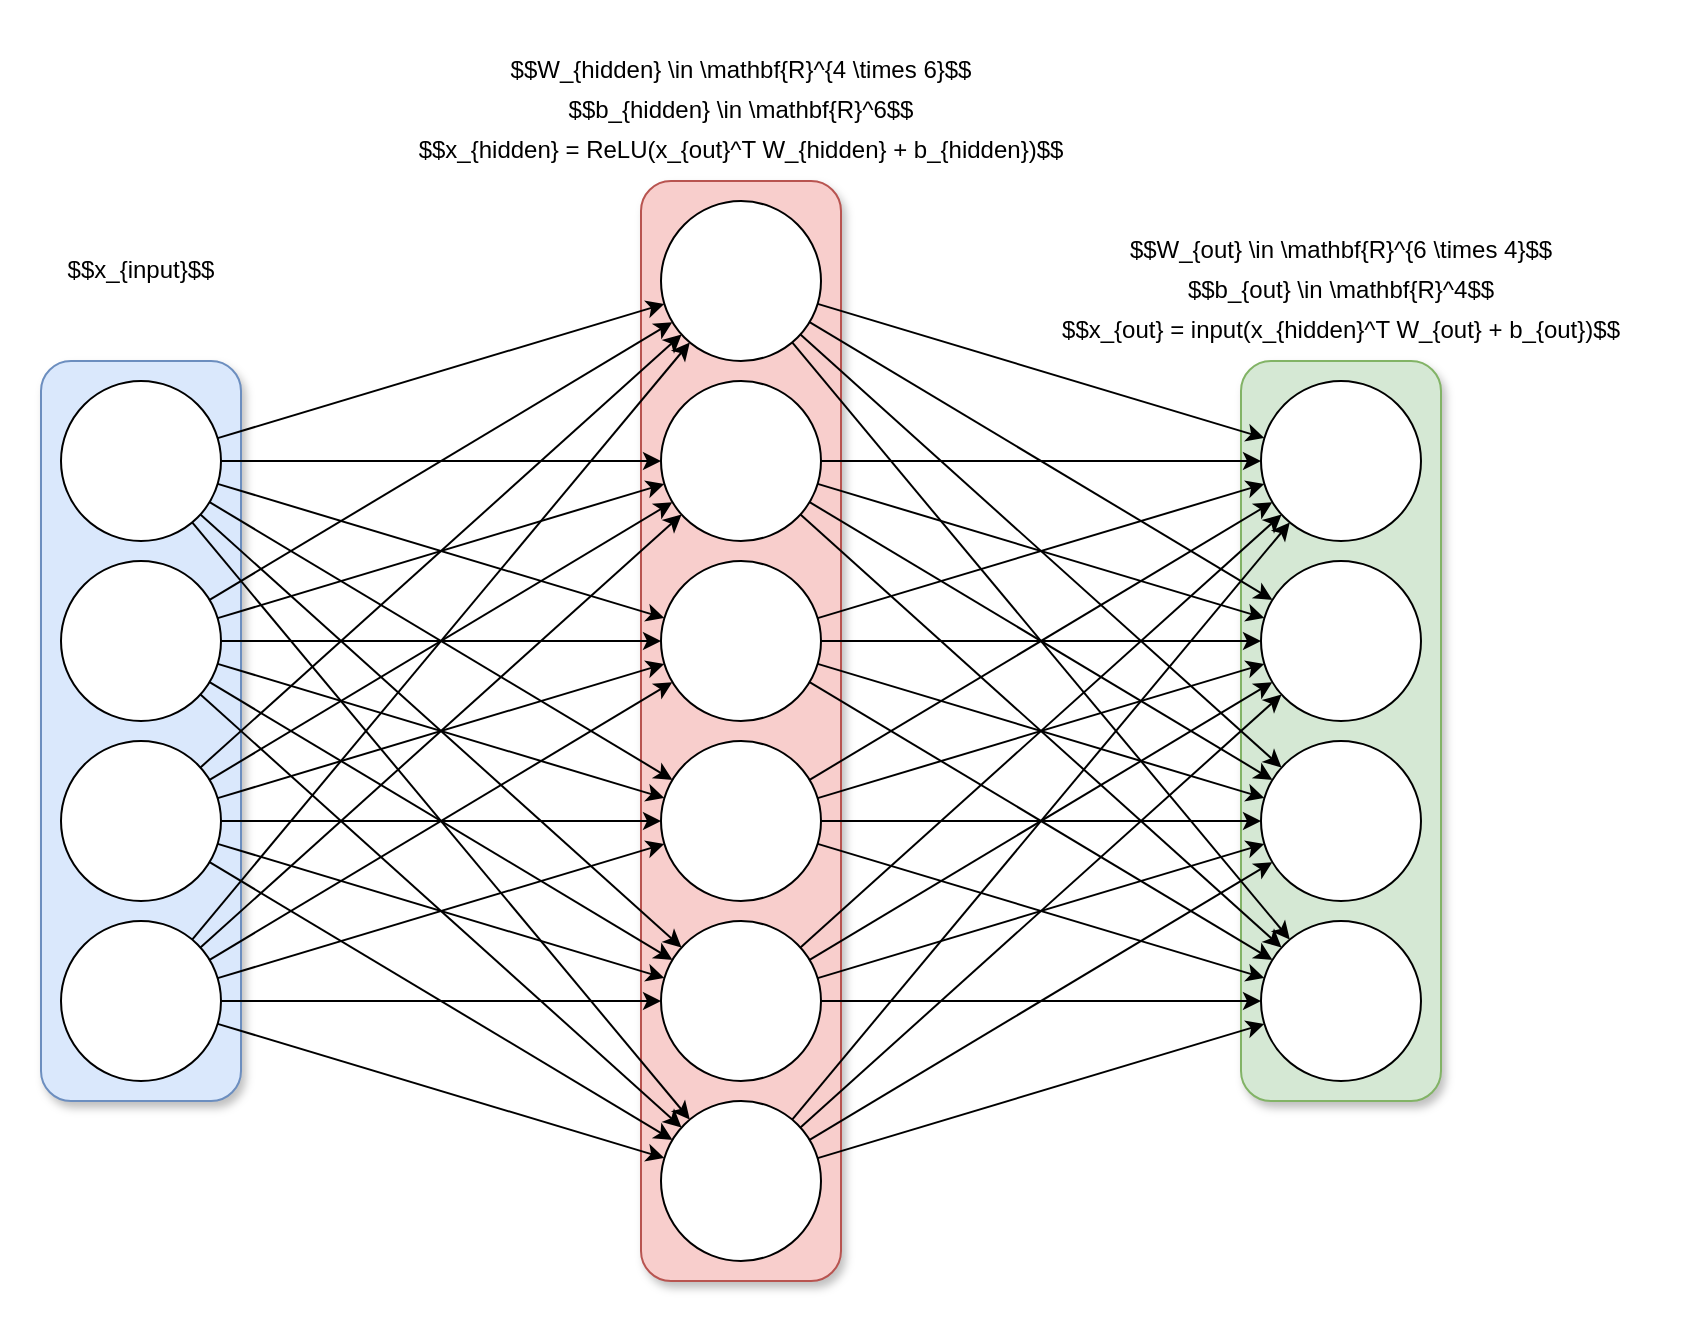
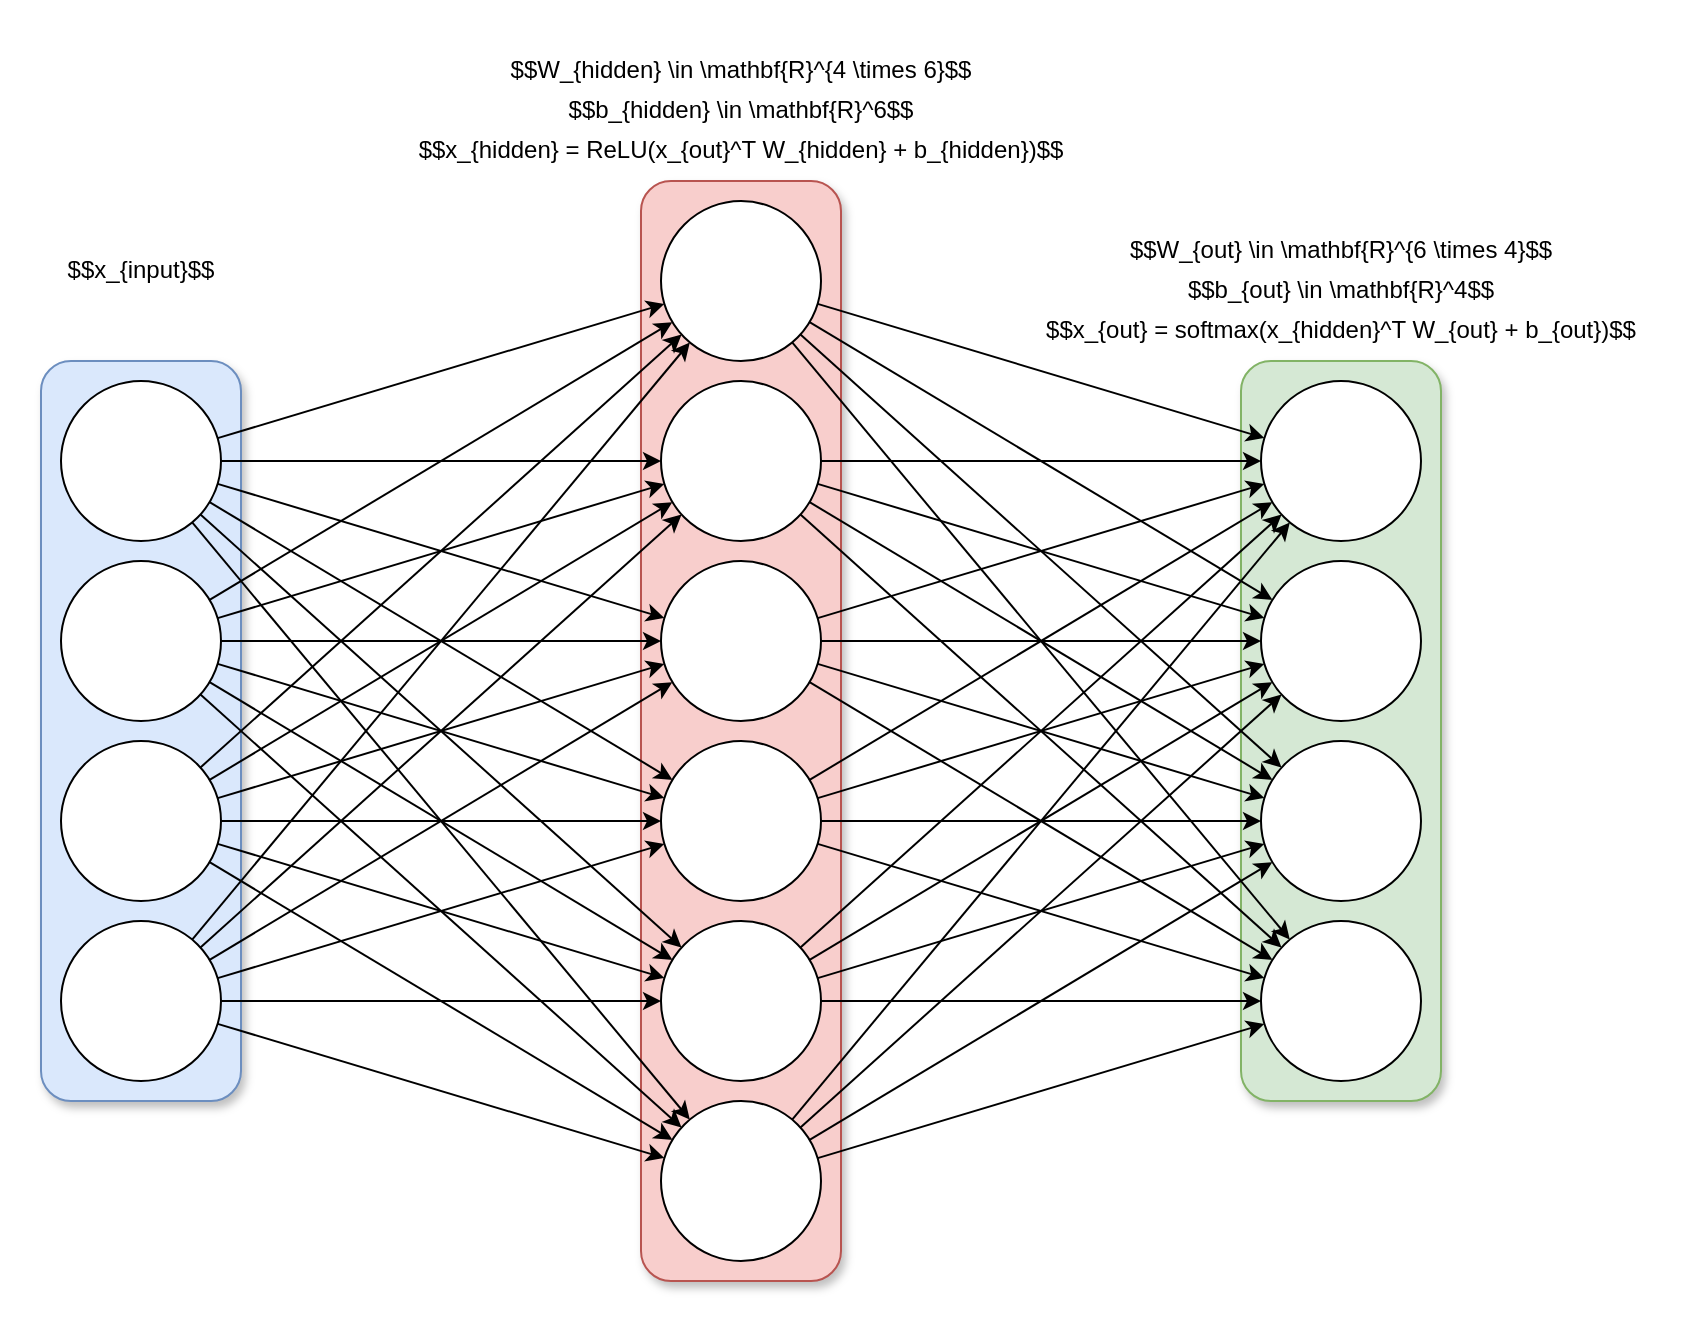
- <mxCell id="70" value="$$x_{out} = input(x_{hidden}^T W_{out} + b_{out})$$" style="text;html=1;align=center;verticalAlign=middle;resizable=0;points=[];autosize=1;strokeColor=none;fillColor=none;" parent="1" vertex="1"><mxGeometry x="510" y="150" width="320" height="30" as="geometry" /></mxCell>
+ <mxCell id="70" value="$$x_{out} = softmax(x_{hidden}^T W_{out} + b_{out})$$" style="text;html=1;align=center;verticalAlign=middle;resizable=0;points=[];autosize=1;strokeColor=none;fillColor=none;" parent="1" vertex="1"><mxGeometry x="510" y="150" width="320" height="30" as="geometry" /></mxCell>
